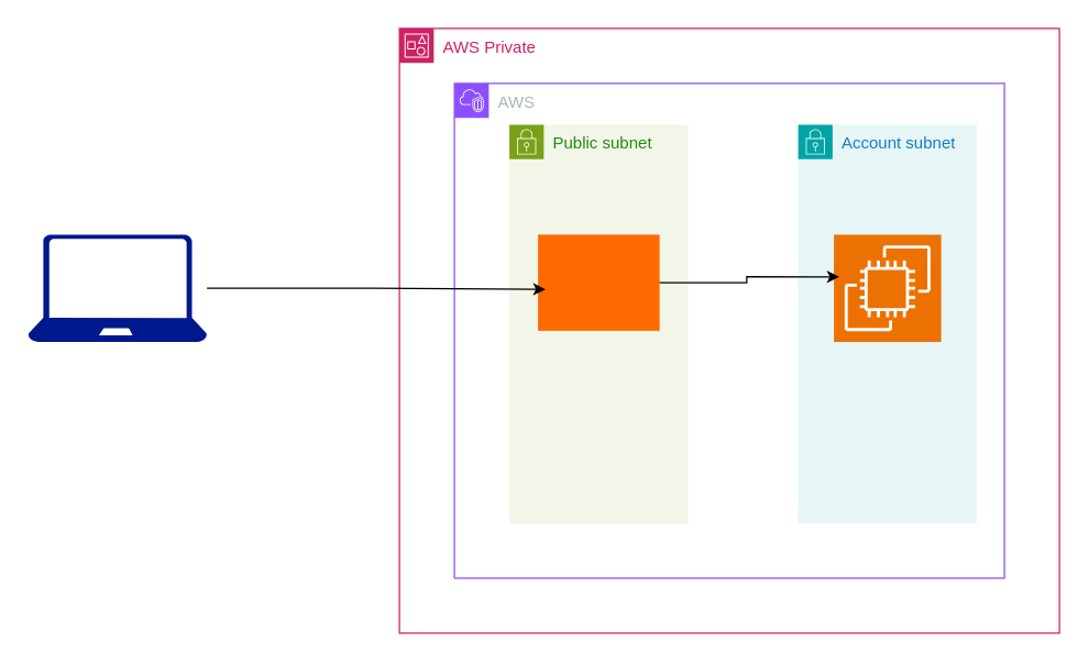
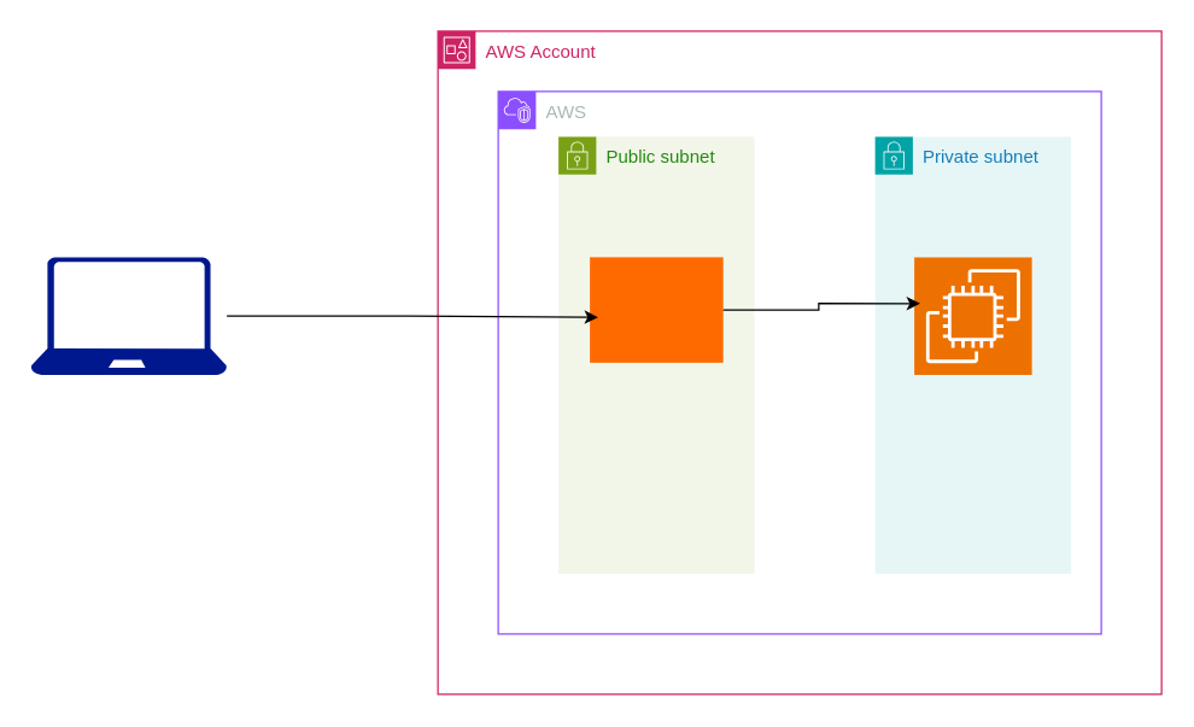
- <mxCell id="3" value="AWS Private" style="points=[[0,0],[0.25,0],[0.5,0],[0.75,0],[1,0],[1,0.25],[1,0.5],[1,0.75],[1,1],[0.75,1],[0.5,1],[0.25,1],[0,1],[0,0.75],[0,0.5],[0,0.25]];outlineConnect=0;gradientColor=none;html=1;whiteSpace=wrap;fontSize=12;fontStyle=0;container=1;pointerEvents=0;collapsible=0;recursiveResize=0;shape=mxgraph.aws4.group;grIcon=mxgraph.aws4.group_account;strokeColor=#CD2264;fillColor=none;verticalAlign=top;align=left;spacingLeft=30;fontColor=#CD2264;dashed=0;" vertex="1" parent="1"><mxGeometry x="290" y="20" width="480" height="440" as="geometry" /></mxCell>
+ <mxCell id="3" value="AWS Account" style="points=[[0,0],[0.25,0],[0.5,0],[0.75,0],[1,0],[1,0.25],[1,0.5],[1,0.75],[1,1],[0.75,1],[0.5,1],[0.25,1],[0,1],[0,0.75],[0,0.5],[0,0.25]];outlineConnect=0;gradientColor=none;html=1;whiteSpace=wrap;fontSize=12;fontStyle=0;container=1;pointerEvents=0;collapsible=0;recursiveResize=0;shape=mxgraph.aws4.group;grIcon=mxgraph.aws4.group_account;strokeColor=#CD2264;fillColor=none;verticalAlign=top;align=left;spacingLeft=30;fontColor=#CD2264;dashed=0;" vertex="1" parent="1"><mxGeometry x="290" y="20" width="480" height="440" as="geometry" /></mxCell>
- <mxCell id="5" value="Account subnet" style="points=[[0,0],[0.25,0],[0.5,0],[0.75,0],[1,0],[1,0.25],[1,0.5],[1,0.75],[1,1],[0.75,1],[0.5,1],[0.25,1],[0,1],[0,0.75],[0,0.5],[0,0.25]];outlineConnect=0;gradientColor=none;html=1;whiteSpace=wrap;fontSize=12;fontStyle=0;container=1;pointerEvents=0;collapsible=0;recursiveResize=0;shape=mxgraph.aws4.group;grIcon=mxgraph.aws4.group_security_group;grStroke=0;strokeColor=#00A4A6;fillColor=#E6F6F7;verticalAlign=top;align=left;spacingLeft=30;fontColor=#147EBA;dashed=0;" vertex="1" parent="4"><mxGeometry x="250" y="30" width="130" height="290" as="geometry" /></mxCell>
+ <mxCell id="5" value="Private subnet" style="points=[[0,0],[0.25,0],[0.5,0],[0.75,0],[1,0],[1,0.25],[1,0.5],[1,0.75],[1,1],[0.75,1],[0.5,1],[0.25,1],[0,1],[0,0.75],[0,0.5],[0,0.25]];outlineConnect=0;gradientColor=none;html=1;whiteSpace=wrap;fontSize=12;fontStyle=0;container=1;pointerEvents=0;collapsible=0;recursiveResize=0;shape=mxgraph.aws4.group;grIcon=mxgraph.aws4.group_security_group;grStroke=0;strokeColor=#00A4A6;fillColor=#E6F6F7;verticalAlign=top;align=left;spacingLeft=30;fontColor=#147EBA;dashed=0;" vertex="1" parent="4"><mxGeometry x="250" y="30" width="130" height="290" as="geometry" /></mxCell>
